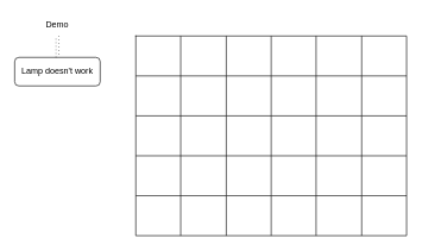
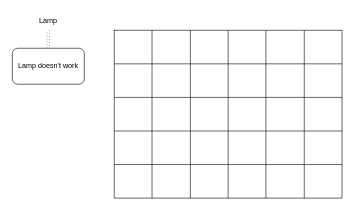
- <mxCell id="4" value="Demo" style="text;html=1;align=center;verticalAlign=middle;whiteSpace=wrap;rounded=0;" parent="1" vertex="1"><mxGeometry x="50" y="20" width="60" height="30" as="geometry" /></mxCell>
+ <mxCell id="4" value="Lamp" style="text;html=1;align=center;verticalAlign=middle;whiteSpace=wrap;rounded=0;" parent="1" vertex="1"><mxGeometry x="50" y="20" width="60" height="30" as="geometry" /></mxCell>
- <mxCell id="2" value="Lamp doesn't work" style="rounded=1;whiteSpace=wrap;html=1;fontSize=12;glass=0;strokeWidth=1;shadow=0;" parent="1" vertex="1"><mxGeometry x="20" y="80" width="120" height="40" as="geometry" /></mxCell>
+ <mxCell id="2" value="Lamp doesn't work" style="rounded=1;whiteSpace=wrap;html=1;fontSize=12;glass=0;strokeWidth=1;shadow=0;" parent="1" vertex="1"><mxGeometry x="20" y="80" width="120" height="60" as="geometry" /></mxCell>
